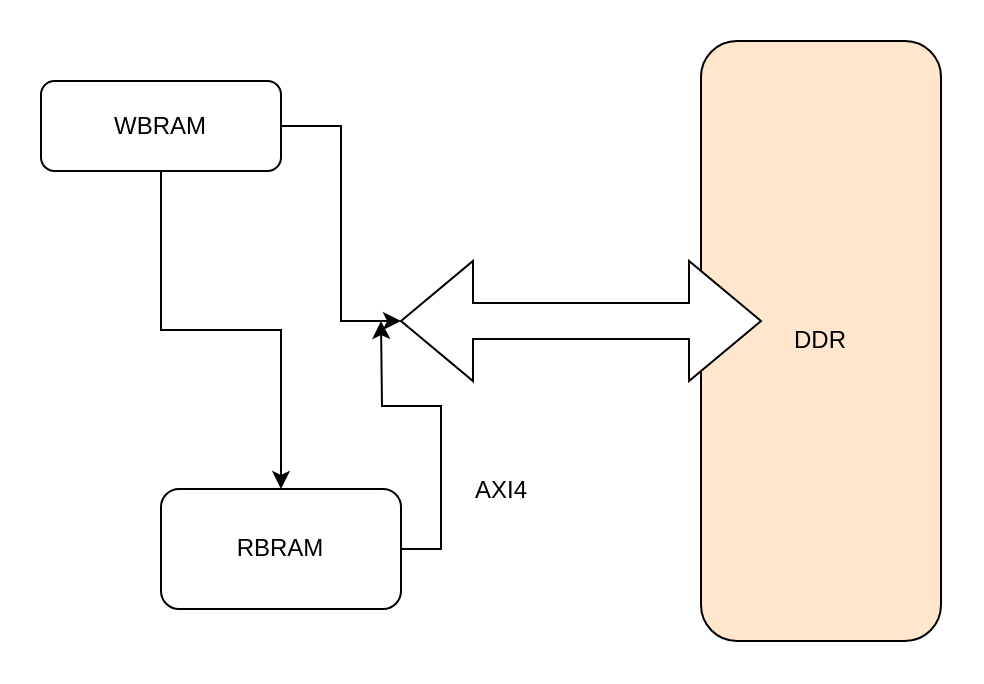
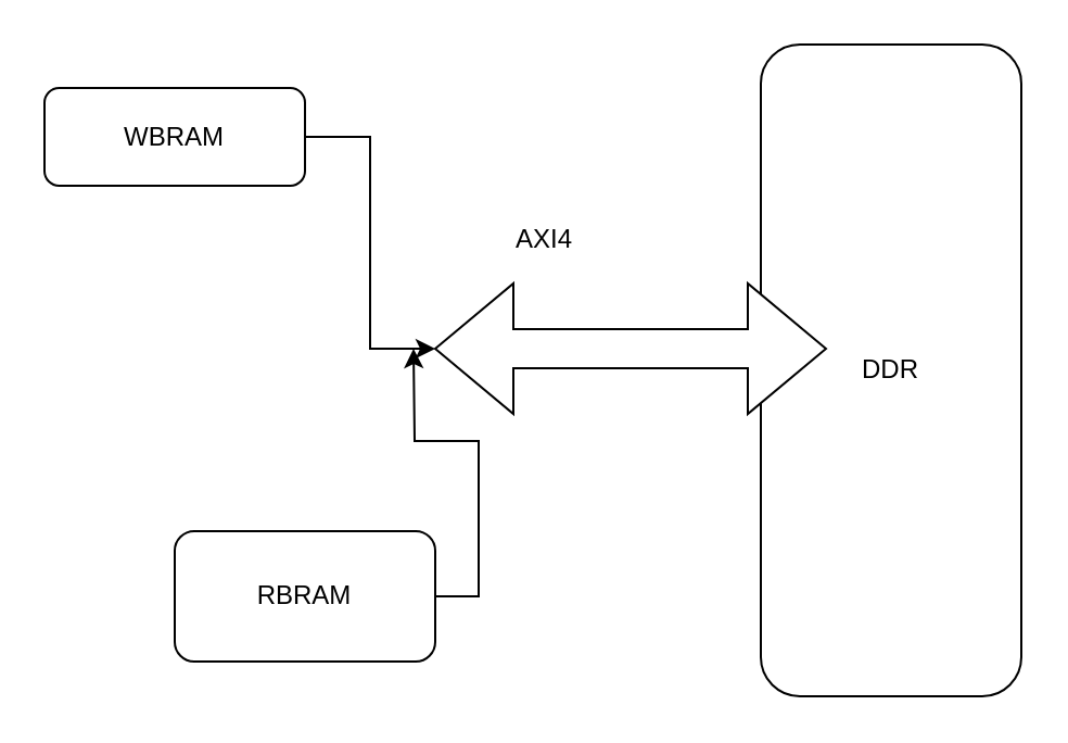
- <mxCell id="3" style="edgeStyle=orthogonalEdgeStyle;rounded=0;orthogonalLoop=1;jettySize=auto;html=1;exitX=0.5;exitY=1;exitDx=0;exitDy=0;" edge="1" parent="1" source="4" target="6"><mxGeometry relative="1" as="geometry" /></mxCell>
- <mxCell id="7" value="DDR" style="rounded=1;whiteSpace=wrap;html=1;fillColor=#ffe6cc;" vertex="1" parent="1"><mxGeometry x="350" y="20" width="120" height="300" as="geometry" /></mxCell>
+ <mxCell id="7" value="DDR" style="rounded=1;whiteSpace=wrap;html=1;" vertex="1" parent="1"><mxGeometry x="350" y="20" width="120" height="300" as="geometry" /></mxCell>
- <mxCell id="9" value="AXI4" style="text;html=1;align=center;verticalAlign=middle;resizable=0;points=[];autosize=1;" vertex="1" parent="1"><mxGeometry x="230" y="235" width="40" height="20" as="geometry" /></mxCell>
+ <mxCell id="9" value="AXI4" style="text;html=1;align=center;verticalAlign=middle;resizable=0;points=[];autosize=1;" vertex="1" parent="1"><mxGeometry x="230" y="100" width="40" height="20" as="geometry" /></mxCell>
